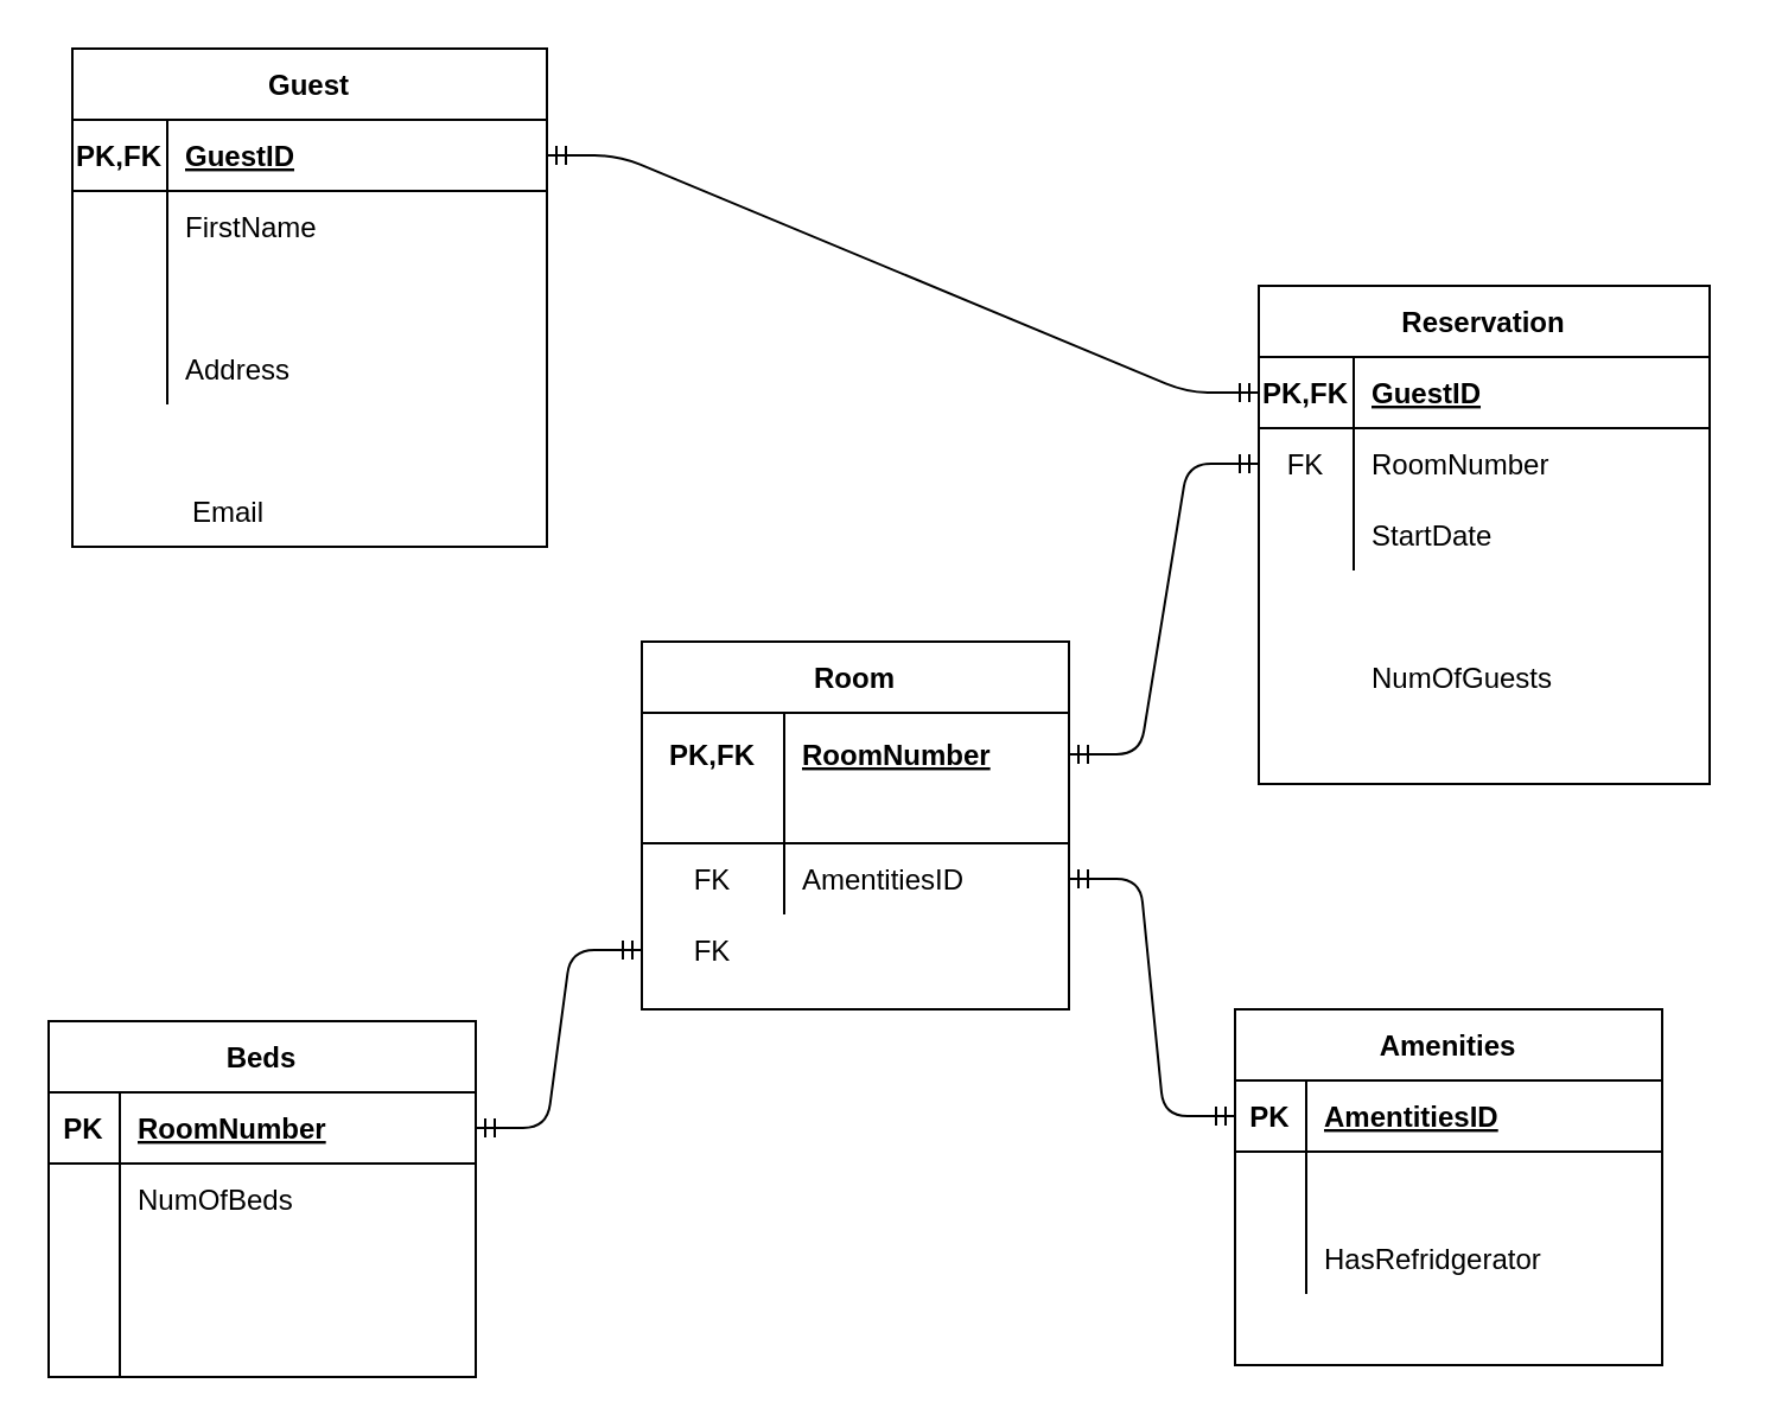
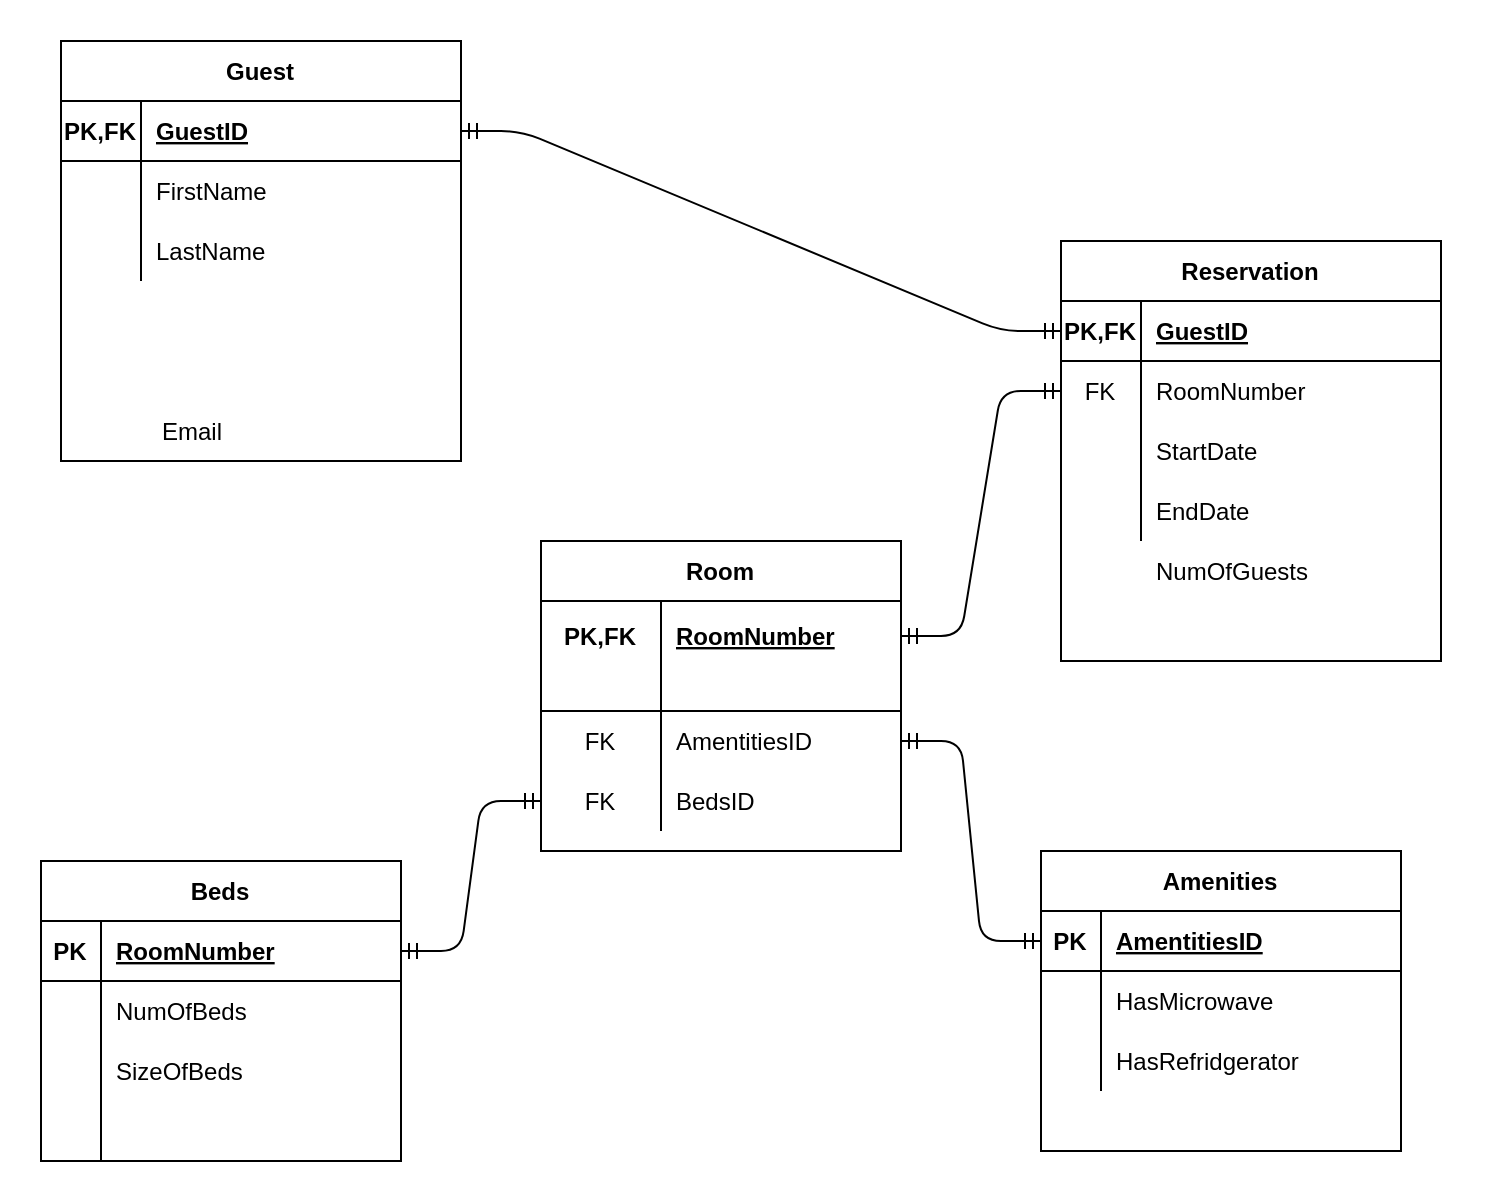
+ <mxCell id="25" value="LastName" style="shape=partialRectangle;connectable=0;fillColor=none;top=0;left=0;bottom=0;right=0;align=left;spacingLeft=6;overflow=hidden;" parent="23" vertex="1"><mxGeometry x="40" width="160" height="30" as="geometry" /></mxCell>
- <mxCell id="28" value="Address" style="shape=partialRectangle;connectable=0;fillColor=none;top=0;left=0;bottom=0;right=0;align=left;spacingLeft=6;overflow=hidden;" parent="26" vertex="1"><mxGeometry x="40" width="160" height="30" as="geometry" /></mxCell>
+ <mxCell id="45" value="EndDate" style="shape=partialRectangle;connectable=0;fillColor=none;top=0;left=0;bottom=0;right=0;align=left;spacingLeft=6;overflow=hidden;" parent="43" vertex="1"><mxGeometry x="40" width="150" height="30" as="geometry" /></mxCell>
+ <mxCell id="14" value="BedsID" style="shape=partialRectangle;connectable=0;fillColor=none;top=0;left=0;bottom=0;right=0;align=left;spacingLeft=6;overflow=hidden;" parent="12" vertex="1"><mxGeometry x="60" width="120" height="30" as="geometry" /></mxCell>
+ <mxCell id="68" value="HasMicrowave" style="shape=partialRectangle;connectable=0;fillColor=none;top=0;left=0;bottom=0;right=0;align=left;spacingLeft=6;overflow=hidden;" parent="66" vertex="1"><mxGeometry x="30" width="150" height="30" as="geometry" /></mxCell>
+ <mxCell id="58" value="SizeOfBeds" style="shape=partialRectangle;connectable=0;fillColor=none;top=0;left=0;bottom=0;right=0;align=left;spacingLeft=6;overflow=hidden;" parent="56" vertex="1"><mxGeometry x="30" width="150" height="30" as="geometry" /></mxCell>
